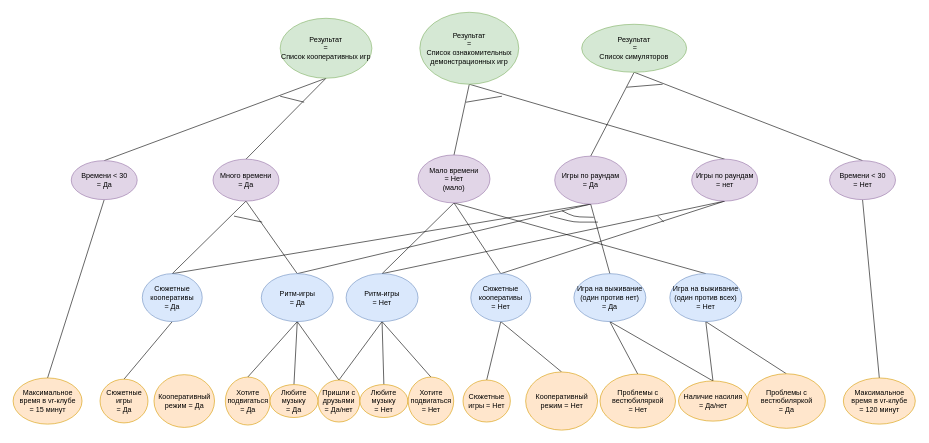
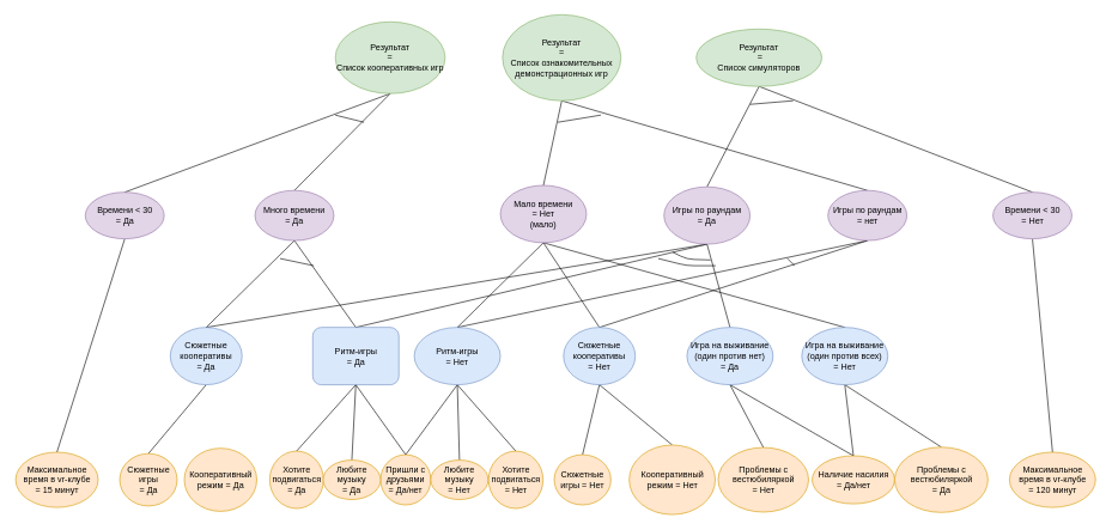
- <mxCell id="39" value="&lt;div&gt;Ритм-игры &lt;br&gt;&lt;/div&gt;&lt;div&gt;= Да&lt;br&gt;&lt;/div&gt;" style="ellipse;whiteSpace=wrap;html=1;fillColor=#dae8fc;strokeColor=#6c8ebf;" parent="37" vertex="1"><mxGeometry x="198.5" width="120" height="80" as="geometry" /></mxCell>
+ <mxCell id="39" value="&lt;div&gt;Ритм-игры &lt;br&gt;&lt;/div&gt;&lt;div&gt;= Да&lt;br&gt;&lt;/div&gt;" style="whiteSpace=wrap;html=1;fillColor=#dae8fc;strokeColor=#6c8ebf;rounded=1;" parent="37" vertex="1"><mxGeometry x="198.5" width="120" height="80" as="geometry" /></mxCell>
